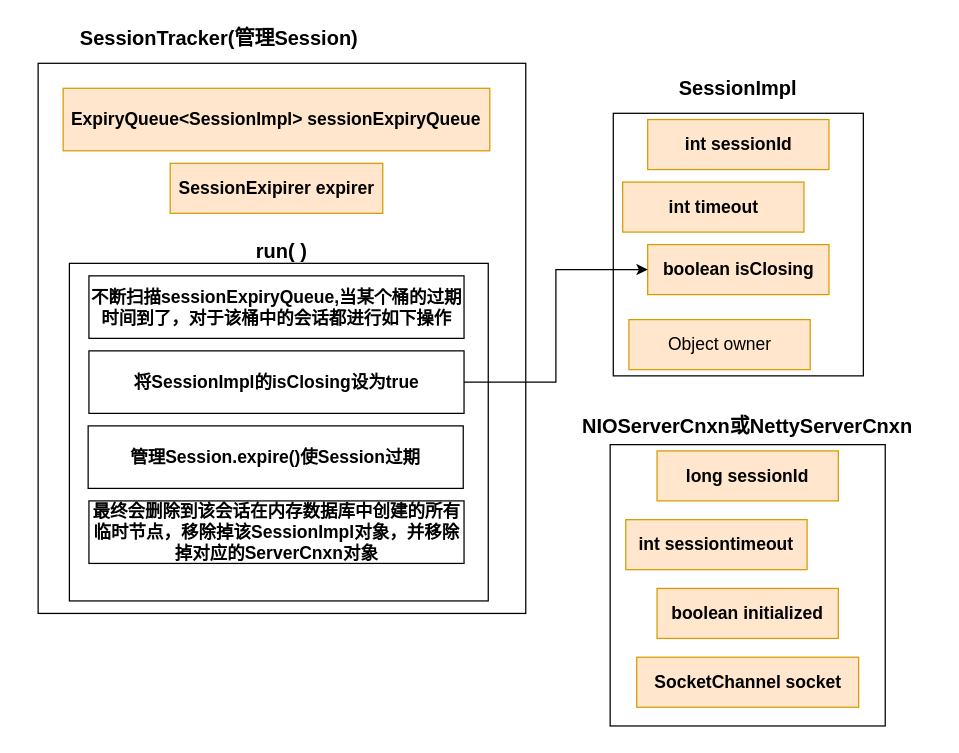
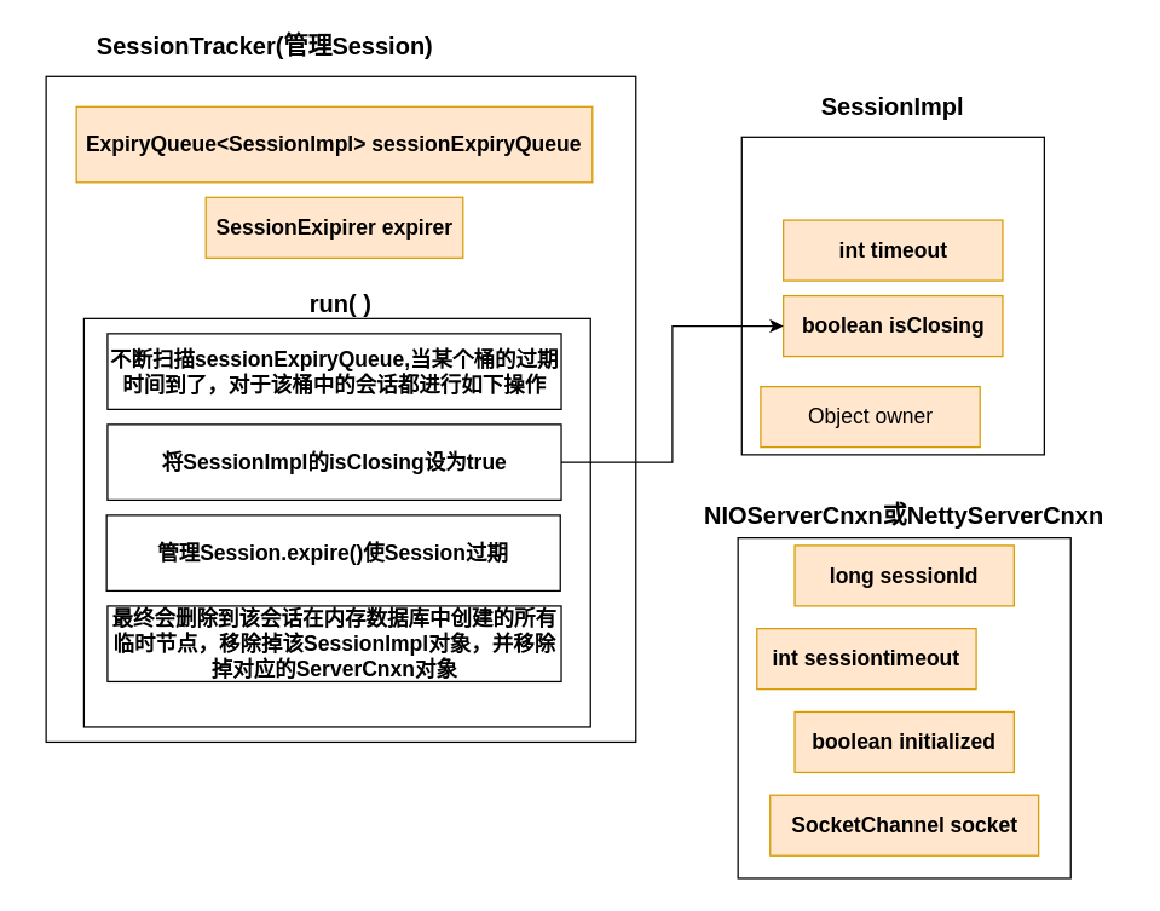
- <mxCell id="13" value="&lt;b&gt;&lt;font style=&quot;font-size: 14px&quot;&gt;int sessionId&lt;/font&gt;&lt;/b&gt;" style="rounded=0;whiteSpace=wrap;html=1;fillColor=#ffe6cc;strokeColor=#d79b00;" parent="1" vertex="1"><mxGeometry x="517.5" y="95" width="145" height="40" as="geometry" /></mxCell>
- <mxCell id="12" value="&lt;font style=&quot;font-size: 14px&quot;&gt;&lt;b&gt;int timeout&lt;/b&gt;&lt;/font&gt;" style="rounded=0;whiteSpace=wrap;html=1;fillColor=#ffe6cc;strokeColor=#d79b00;" parent="1" vertex="1"><mxGeometry x="497.5" y="145" width="145" height="40" as="geometry" /></mxCell>
+ <mxCell id="12" value="&lt;font style=&quot;font-size: 14px&quot;&gt;&lt;b&gt;int timeout&lt;/b&gt;&lt;/font&gt;" style="rounded=0;whiteSpace=wrap;html=1;fillColor=#ffe6cc;strokeColor=#d79b00;" parent="1" vertex="1"><mxGeometry x="517.5" y="145" width="145" height="40" as="geometry" /></mxCell>
